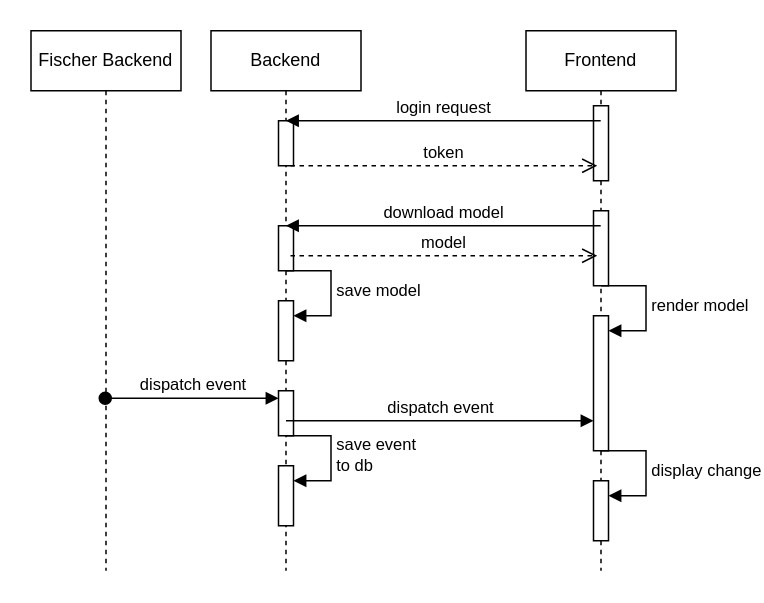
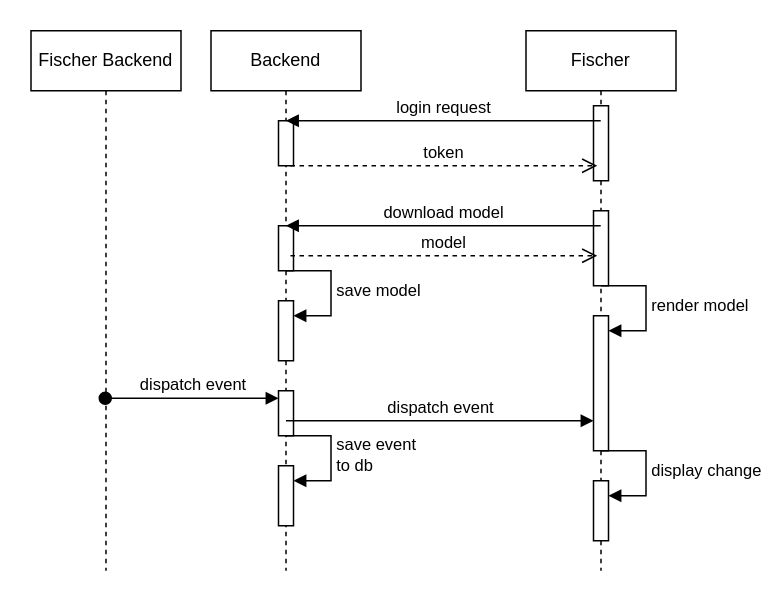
- <mxCell id="11" value="Frontend" style="shape=umlLifeline;perimeter=lifelinePerimeter;whiteSpace=wrap;html=1;container=1;dropTarget=0;collapsible=0;recursiveResize=0;outlineConnect=0;portConstraint=eastwest;newEdgeStyle={&quot;curved&quot;:0,&quot;rounded&quot;:0};" vertex="1" parent="1"><mxGeometry x="350" y="20" width="100" height="360" as="geometry" /></mxCell>
+ <mxCell id="11" value="Fischer" style="shape=umlLifeline;perimeter=lifelinePerimeter;whiteSpace=wrap;html=1;container=1;dropTarget=0;collapsible=0;recursiveResize=0;outlineConnect=0;portConstraint=eastwest;newEdgeStyle={&quot;curved&quot;:0,&quot;rounded&quot;:0};" vertex="1" parent="1"><mxGeometry x="350" y="20" width="100" height="360" as="geometry" /></mxCell>
